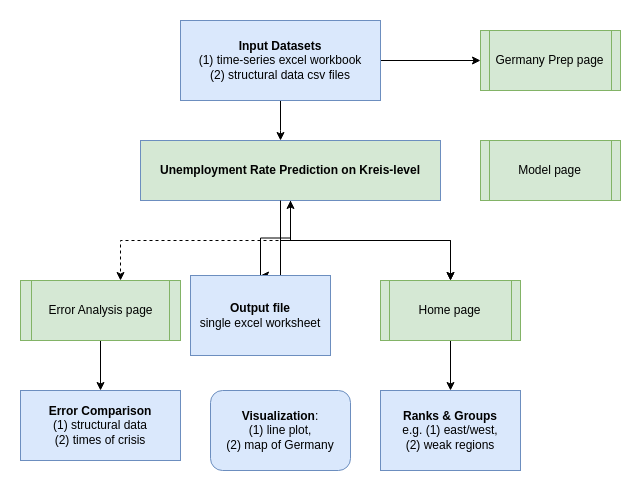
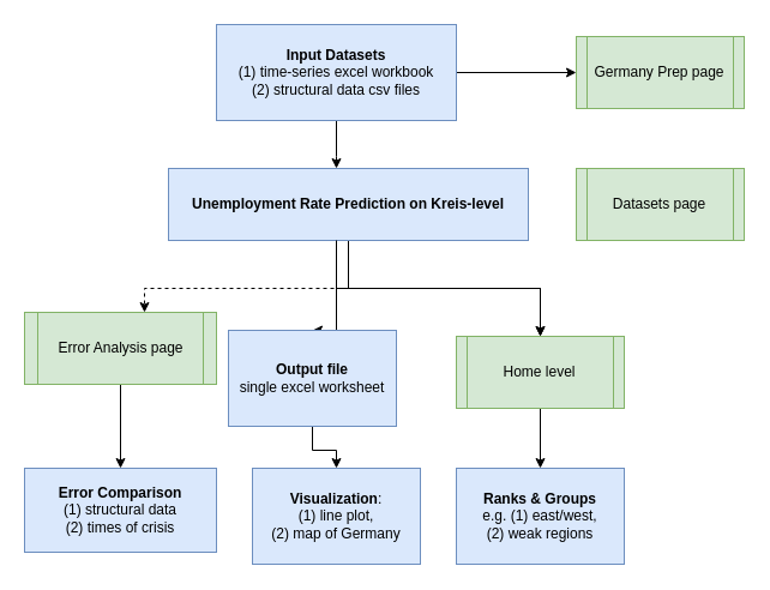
- <mxCell id="8" value="&lt;b&gt;Unemployment Rate Prediction on Kreis-level&lt;/b&gt;" style="rounded=0;whiteSpace=wrap;html=1;fillColor=#d5e8d4;strokeColor=#6c8ebf;" vertex="1" parent="1"><mxGeometry x="140" y="140" width="300" height="60" as="geometry" /></mxCell>
+ <mxCell id="8" value="&lt;b&gt;Unemployment Rate Prediction on Kreis-level&lt;/b&gt;" style="rounded=0;whiteSpace=wrap;html=1;fillColor=#dae8fc;strokeColor=#6c8ebf;" vertex="1" parent="1"><mxGeometry x="140" y="140" width="300" height="60" as="geometry" /></mxCell>
- <mxCell id="18" value="Model page" style="shape=process;whiteSpace=wrap;html=1;backgroundOutline=1;rounded=0;size=0.067;fillColor=#d5e8d4;strokeColor=#82b366;" vertex="1" parent="1"><mxGeometry x="480" y="140" width="140" height="60" as="geometry" /></mxCell>
+ <mxCell id="18" value="Datasets page" style="shape=process;whiteSpace=wrap;html=1;backgroundOutline=1;rounded=0;size=0.067;fillColor=#d5e8d4;strokeColor=#82b366;" vertex="1" parent="1"><mxGeometry x="480" y="140" width="140" height="60" as="geometry" /></mxCell>
- <mxCell id="12" value="" style="edgeStyle=orthogonalEdgeStyle;rounded=0;orthogonalLoop=1;jettySize=auto;html=1;" edge="1" parent="1" source="13" target="8"><mxGeometry relative="1" as="geometry" /></mxCell>
+ <mxCell id="12" value="" style="edgeStyle=orthogonalEdgeStyle;rounded=0;orthogonalLoop=1;jettySize=auto;html=1;" edge="1" parent="1" source="13" target="17"><mxGeometry relative="1" as="geometry" /></mxCell>
- <mxCell id="10" value="Error Analysis page" style="shape=process;whiteSpace=wrap;html=1;backgroundOutline=1;rounded=0;size=0.067;fillColor=#d5e8d4;strokeColor=#82b366;" vertex="1" parent="1"><mxGeometry x="20" y="280" width="160" height="60" as="geometry" /></mxCell>
+ <mxCell id="10" value="Error Analysis page" style="shape=process;whiteSpace=wrap;html=1;backgroundOutline=1;rounded=0;size=0.067;fillColor=#d5e8d4;strokeColor=#82b366;" vertex="1" parent="1"><mxGeometry x="20" y="260" width="160" height="60" as="geometry" /></mxCell>
- <mxCell id="15" value="Home page" style="shape=process;whiteSpace=wrap;html=1;backgroundOutline=1;rounded=0;size=0.067;fillColor=#d5e8d4;strokeColor=#82b366;" vertex="1" parent="1"><mxGeometry x="380" y="280" width="140" height="60" as="geometry" /></mxCell>
+ <mxCell id="15" value="Home level" style="shape=process;whiteSpace=wrap;html=1;backgroundOutline=1;rounded=0;size=0.067;fillColor=#d5e8d4;strokeColor=#82b366;" vertex="1" parent="1"><mxGeometry x="380" y="280" width="140" height="60" as="geometry" /></mxCell>
- <mxCell id="17" value="&lt;b&gt;Visualization&lt;/b&gt;:&lt;br&gt;(1) line plot,&lt;br&gt;(2) map of Germany" style="whiteSpace=wrap;html=1;fillColor=#dae8fc;strokeColor=#6c8ebf;rounded=1;" vertex="1" parent="1"><mxGeometry x="210" y="390" width="140" height="80" as="geometry" /></mxCell>
+ <mxCell id="17" value="&lt;b&gt;Visualization&lt;/b&gt;:&lt;br&gt;(1) line plot,&lt;br&gt;(2) map of Germany" style="rounded=0;whiteSpace=wrap;html=1;fillColor=#dae8fc;strokeColor=#6c8ebf;" vertex="1" parent="1"><mxGeometry x="210" y="390" width="140" height="80" as="geometry" /></mxCell>
